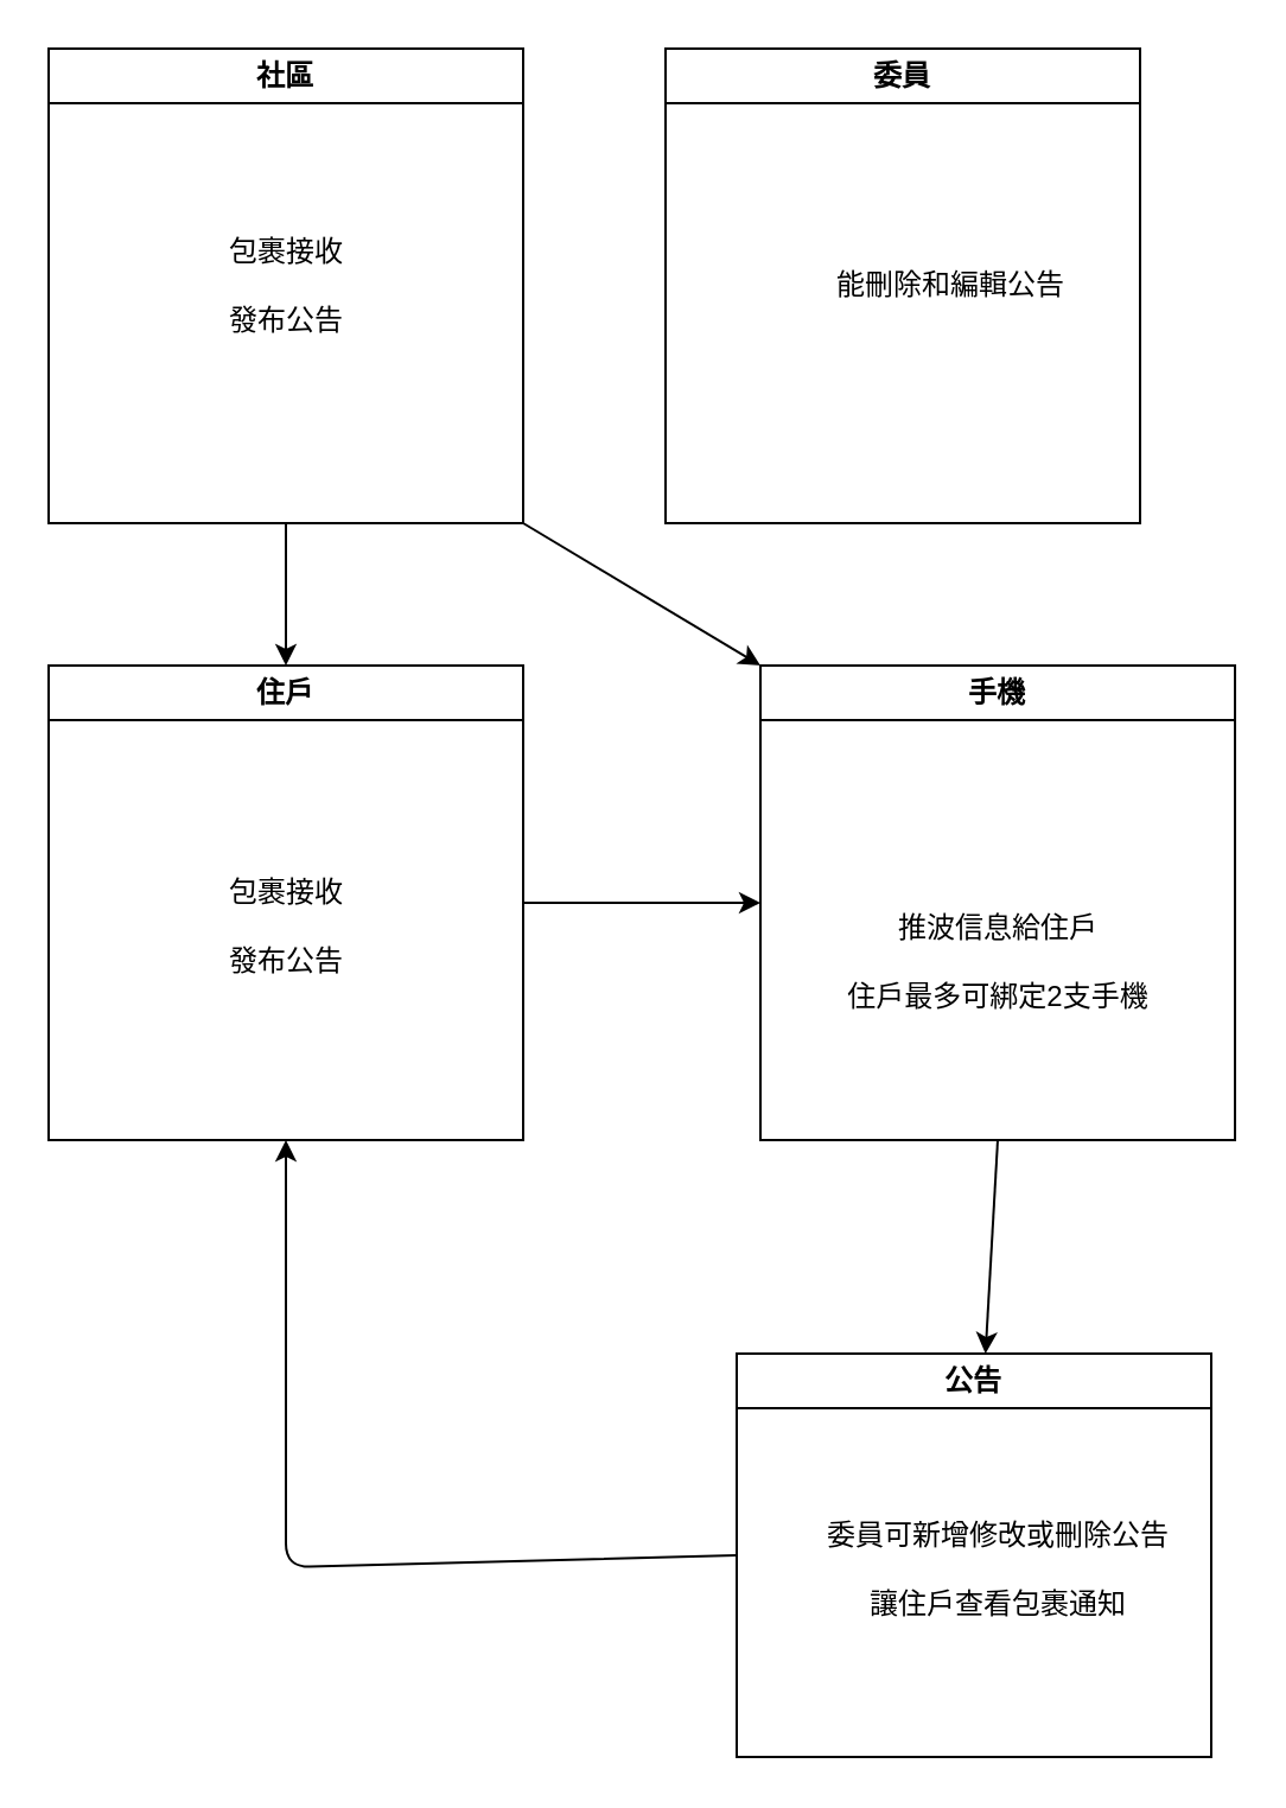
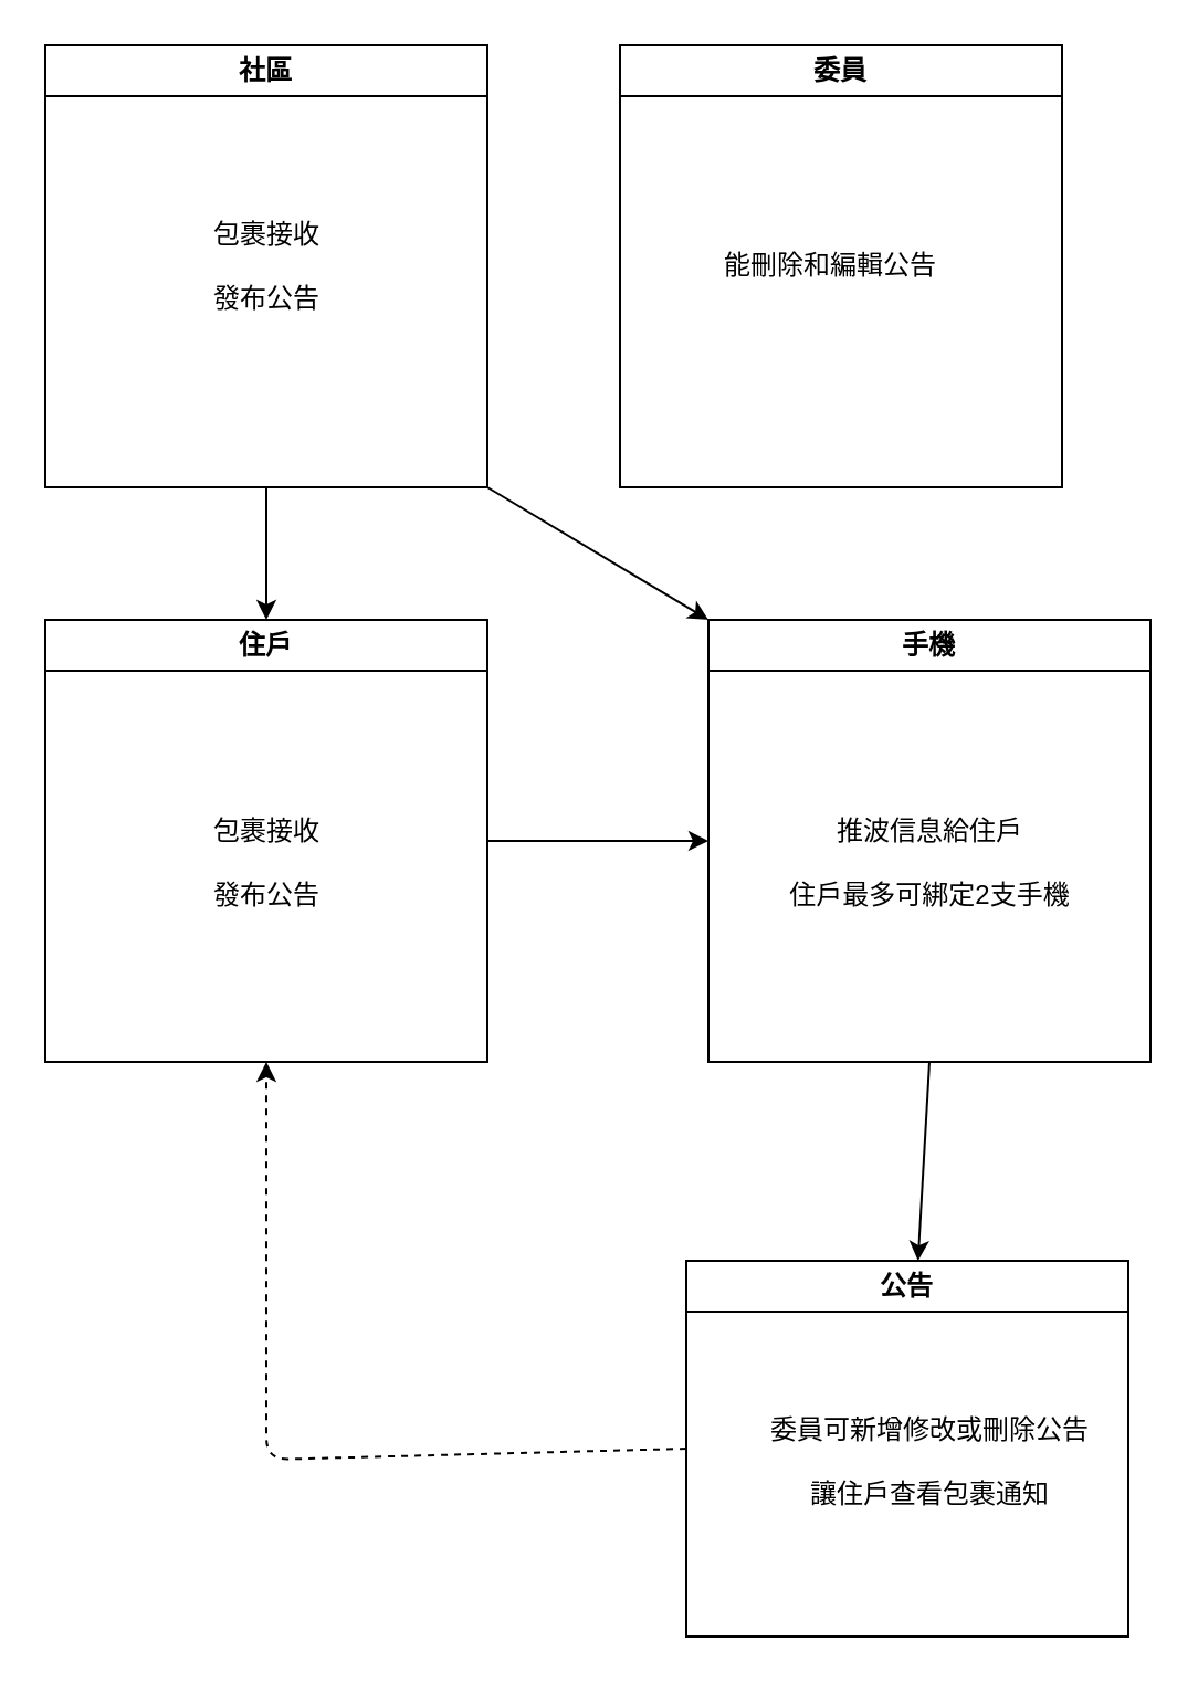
- <mxCell id="13" value="能刪除和編輯公告" style="text;html=1;align=center;verticalAlign=middle;resizable=0;points=[];autosize=1;strokeColor=none;fillColor=none;" parent="12" vertex="1"><mxGeometry x="60" y="85" width="120" height="30" as="geometry" /></mxCell>
+ <mxCell id="13" value="能刪除和編輯公告" style="text;html=1;align=center;verticalAlign=middle;resizable=0;points=[];autosize=1;strokeColor=none;fillColor=none;" parent="12" vertex="1"><mxGeometry x="35" y="85" width="120" height="30" as="geometry" /></mxCell>
- <mxCell id="16" value="推波信息給住戶&lt;br&gt;&lt;br&gt;住戶最多可綁定2支手機" style="text;html=1;align=center;verticalAlign=middle;resizable=0;points=[];autosize=1;strokeColor=none;fillColor=none;" vertex="1" parent="15"><mxGeometry x="25" y="95" width="150" height="60" as="geometry" /></mxCell>
+ <mxCell id="16" value="推波信息給住戶&lt;br&gt;&lt;br&gt;住戶最多可綁定2支手機" style="text;html=1;align=center;verticalAlign=middle;resizable=0;points=[];autosize=1;strokeColor=none;fillColor=none;" vertex="1" parent="15"><mxGeometry x="25" y="80" width="150" height="60" as="geometry" /></mxCell>
- <mxCell id="6" style="edgeStyle=none;html=1;exitX=0;exitY=0.5;exitDx=0;exitDy=0;entryX=0.5;entryY=1;entryDx=0;entryDy=0;" edge="1" parent="1" source="7" target="10"><mxGeometry relative="1" as="geometry"><Array as="points"><mxPoint x="120" y="660" /></Array></mxGeometry></mxCell>
+ <mxCell id="6" style="edgeStyle=none;html=1;exitX=0;exitY=0.5;exitDx=0;exitDy=0;entryX=0.5;entryY=1;entryDx=0;entryDy=0;dashed=1;" edge="1" parent="1" source="7" target="10"><mxGeometry relative="1" as="geometry"><Array as="points"><mxPoint x="120" y="660" /></Array></mxGeometry></mxCell>
